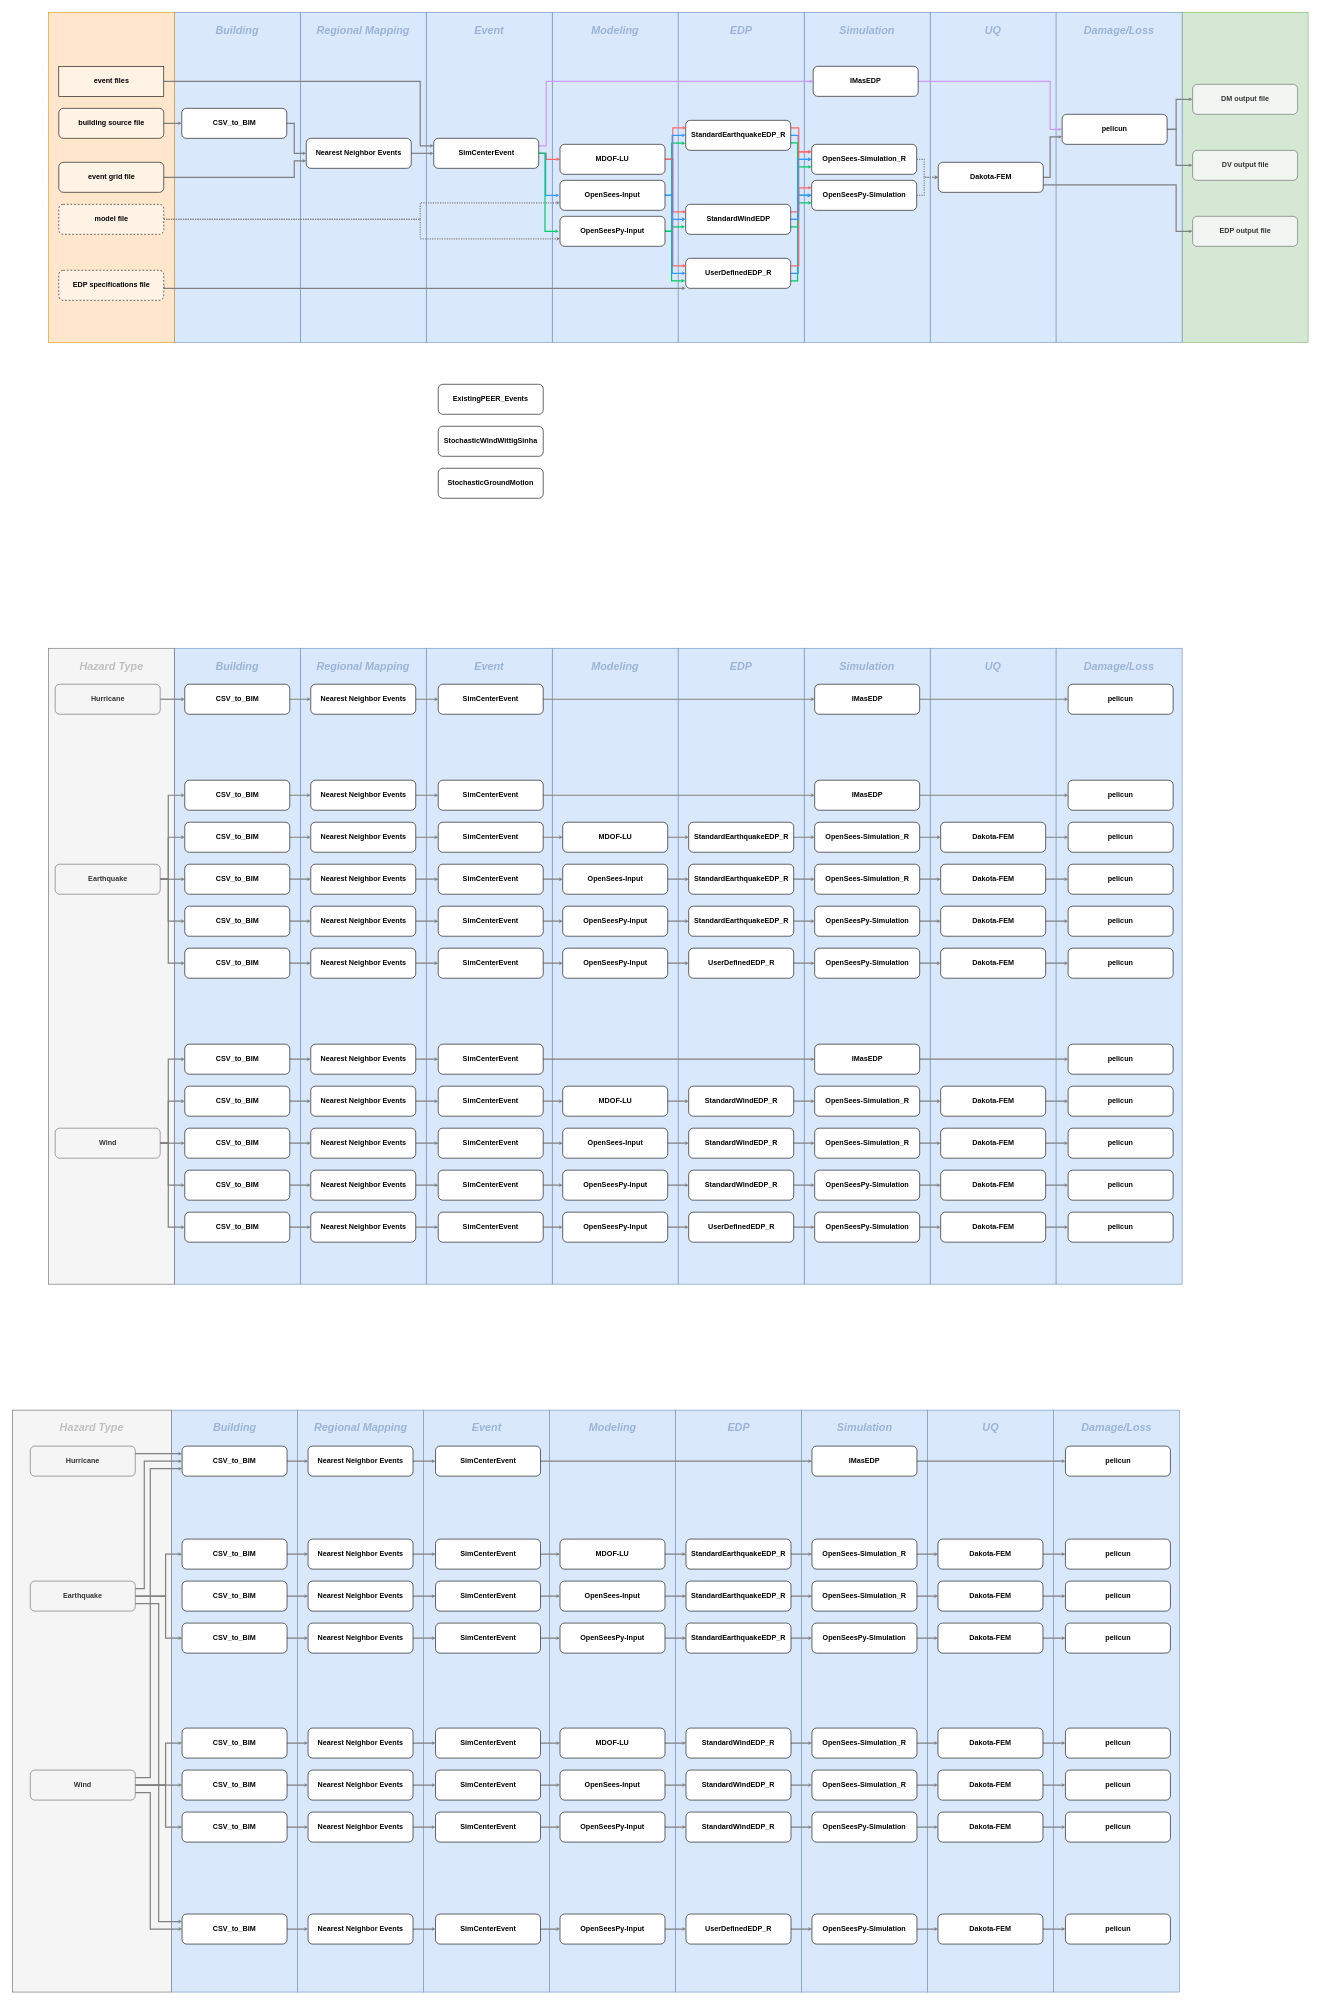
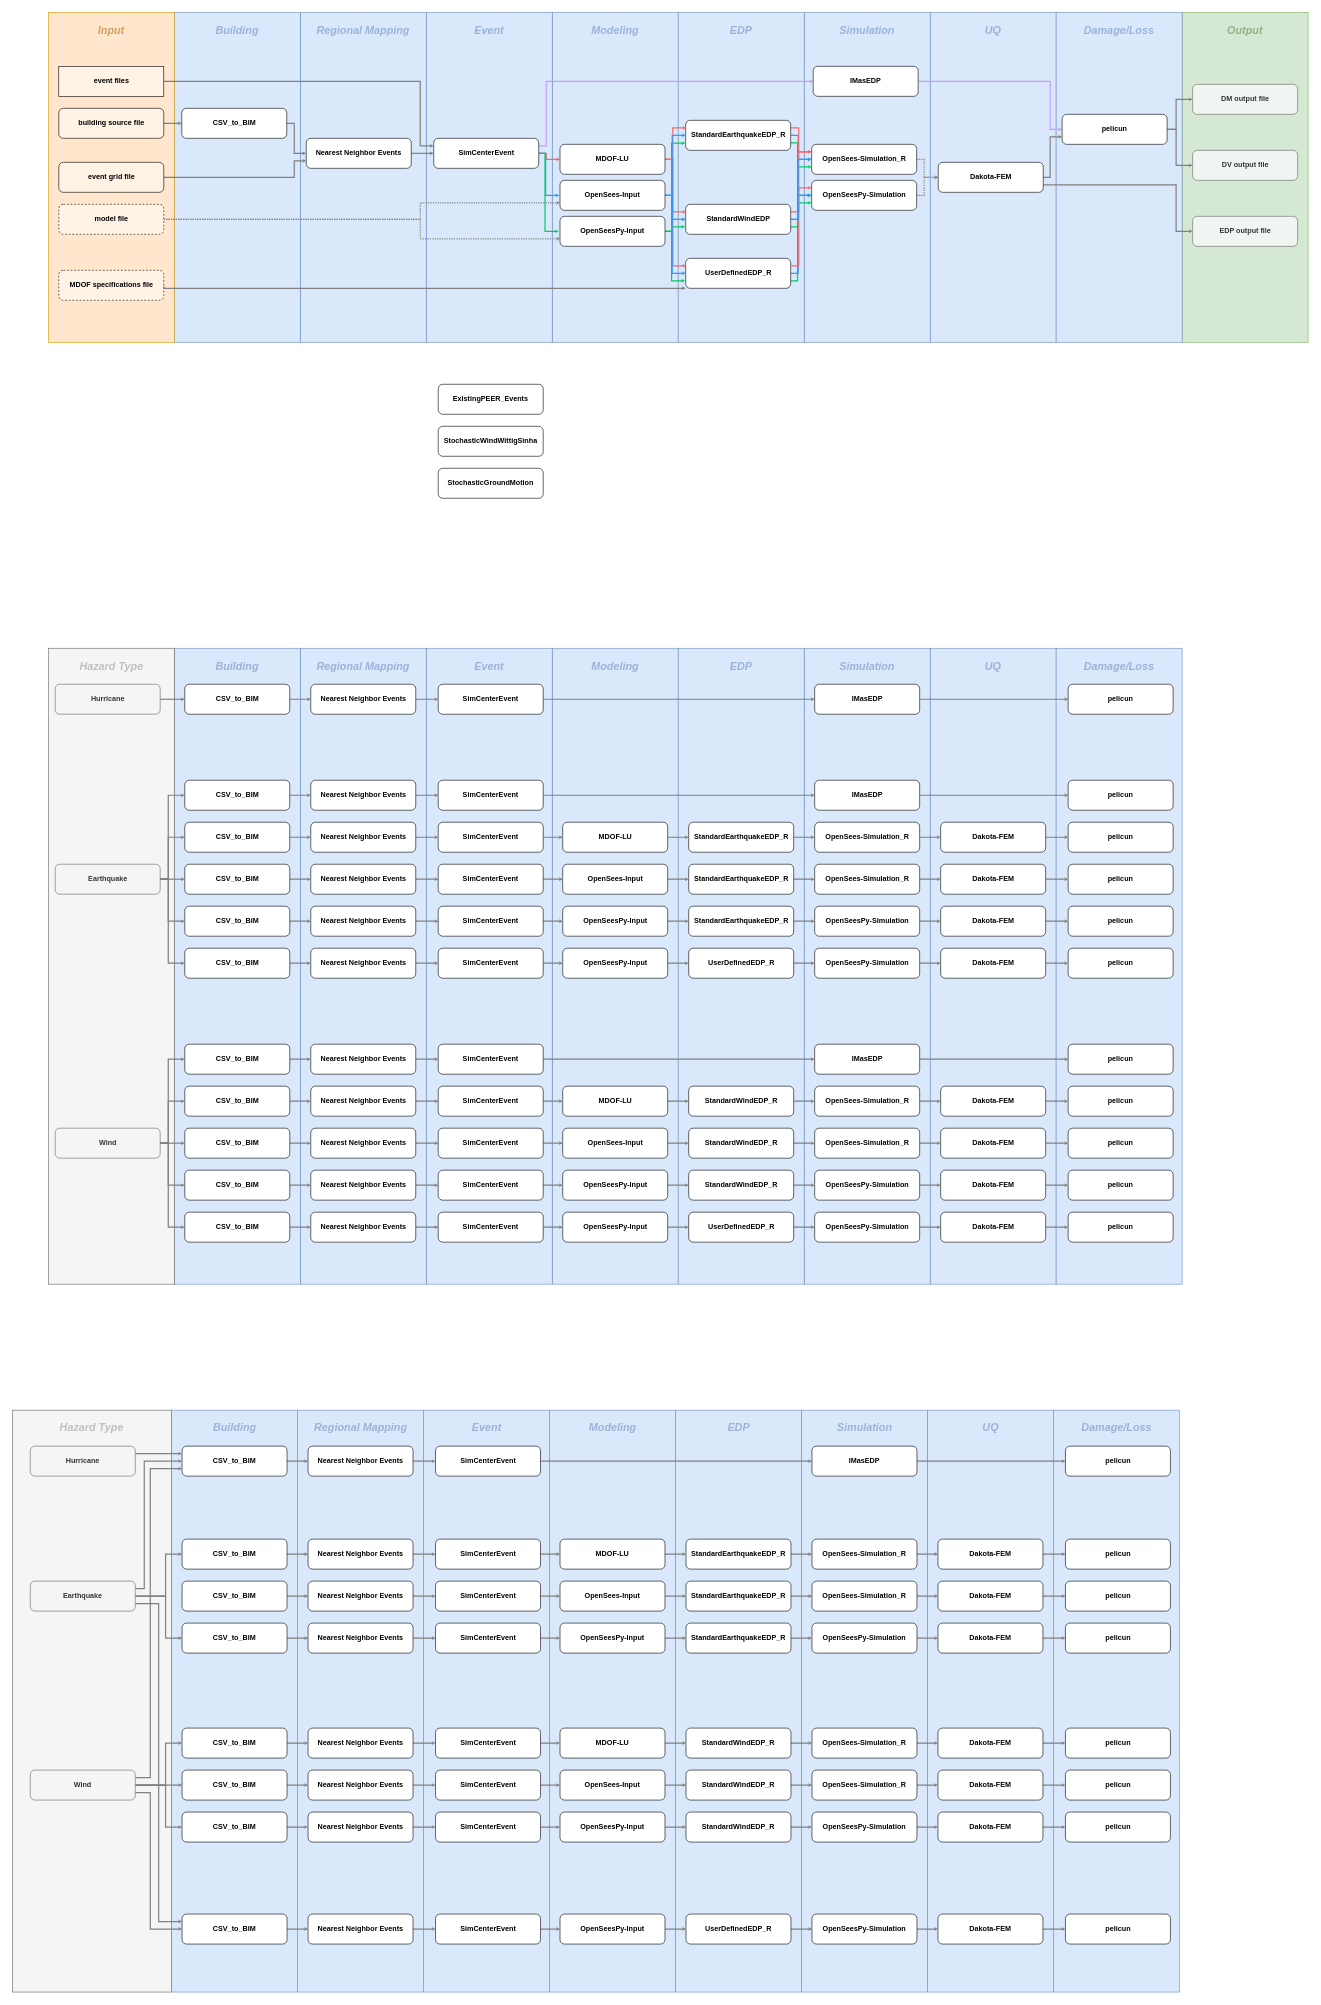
+ <mxCell id="77" value="&lt;i&gt;&lt;font style=&quot;font-size: 18px&quot; color=&quot;#db9c60&quot;&gt;&lt;b&gt;Input&lt;/b&gt;&lt;/font&gt;&lt;/i&gt;" style="text;html=1;strokeColor=none;fillColor=none;align=center;verticalAlign=middle;whiteSpace=wrap;rounded=0;" vertex="1" parent="1"><mxGeometry x="165" y="40" width="40" height="20" as="geometry" /></mxCell>
+ <mxCell id="85" value="&lt;i&gt;&lt;font style=&quot;font-size: 18px&quot; color=&quot;#91b082&quot;&gt;&lt;b&gt;Output&lt;/b&gt;&lt;/font&gt;&lt;/i&gt;" style="text;html=1;strokeColor=none;fillColor=none;align=center;verticalAlign=middle;whiteSpace=wrap;rounded=0;" vertex="1" parent="1"><mxGeometry x="1985" y="40" width="180" height="20" as="geometry" /></mxCell>
- <mxCell id="71" value="&lt;b&gt;EDP specifications file&lt;/b&gt;" style="rounded=1;whiteSpace=wrap;html=1;fillColor=#FFF3E6;dashed=1;" vertex="1" parent="1"><mxGeometry x="97.5" y="450" width="175" height="50" as="geometry" /></mxCell>
+ <mxCell id="71" value="&lt;b&gt;MDOF specifications file&lt;/b&gt;" style="rounded=1;whiteSpace=wrap;html=1;fillColor=#FFF3E6;dashed=1;" vertex="1" parent="1"><mxGeometry x="97.5" y="450" width="175" height="50" as="geometry" /></mxCell>
